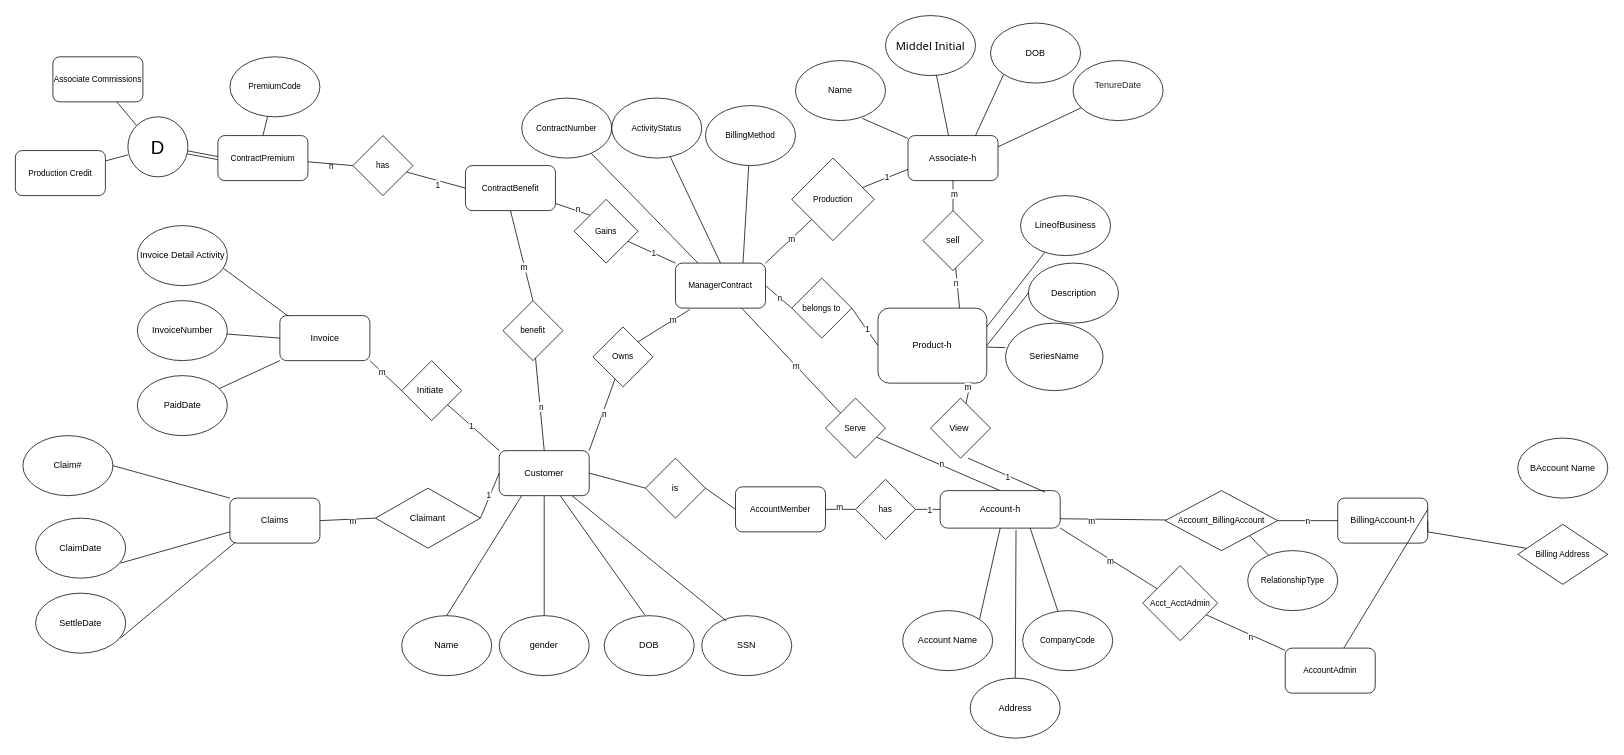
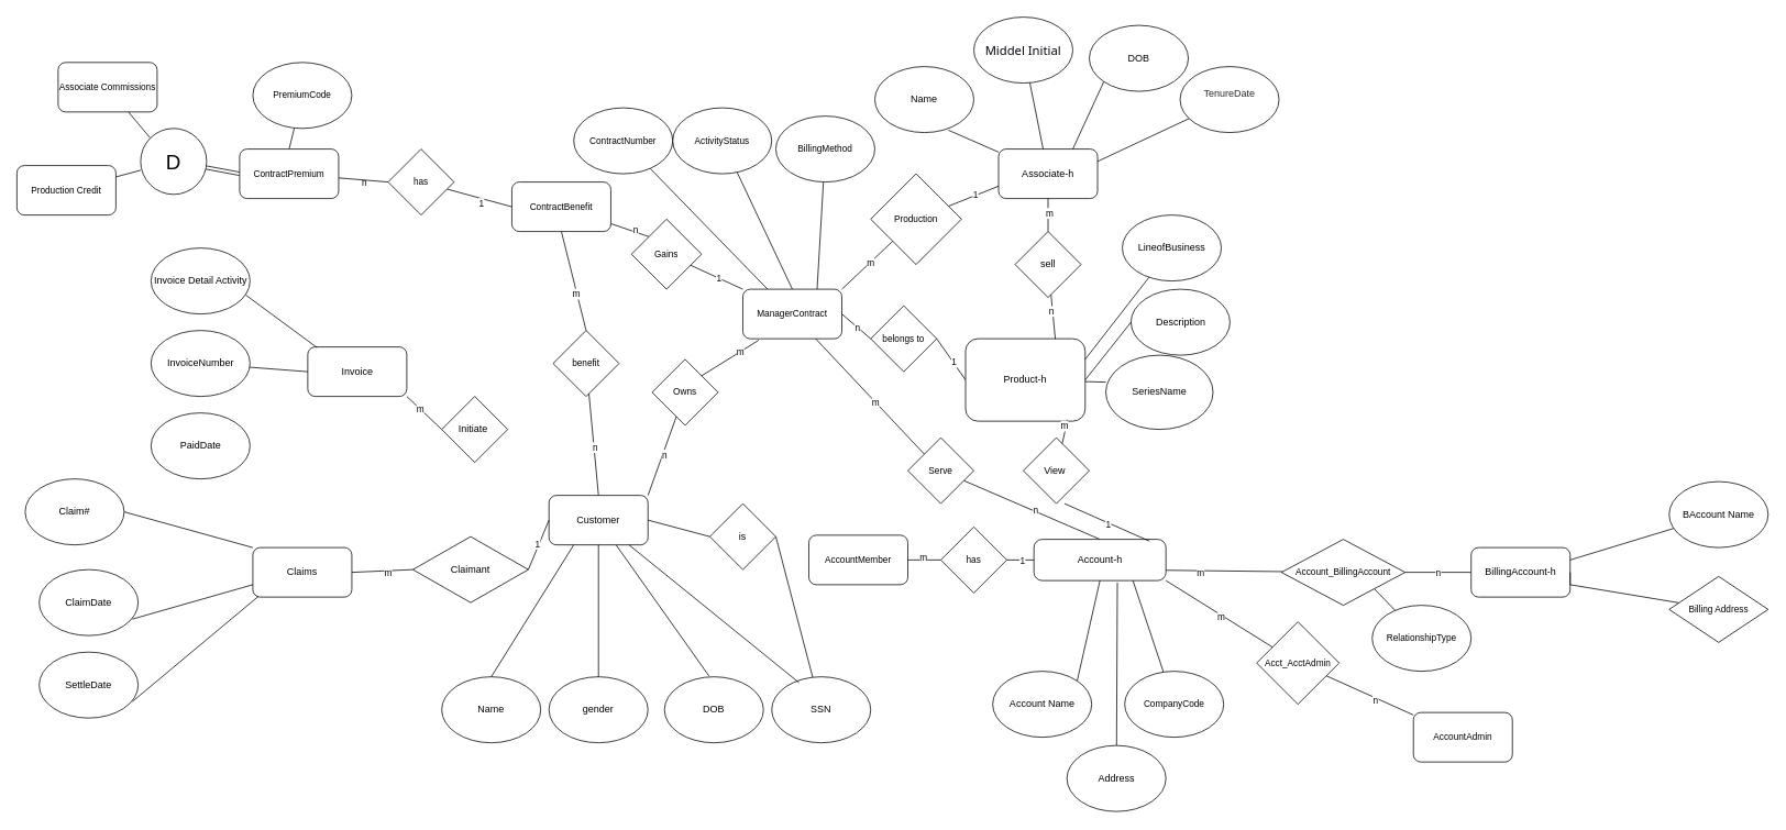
- <mxCell id="81" value="" style="endArrow=none;html=1;rounded=0;exitX=0;exitY=1;exitDx=0;exitDy=0;" parent="1" source="35" target="79" edge="1"><mxGeometry width="50" height="50" relative="1" as="geometry"><mxPoint x="-177.4" y="30" as="sourcePoint" /><mxPoint x="-127.4" y="-20" as="targetPoint" /></mxGeometry></mxCell>
- <mxCell id="44" value="" style="endArrow=none;html=1;rounded=0;exitX=0;exitY=0;exitDx=0;exitDy=0;" parent="1" source="17" target="41" edge="1"><mxGeometry width="50" height="50" relative="1" as="geometry"><mxPoint x="1290" y="940" as="sourcePoint" /><mxPoint x="1340" y="890" as="targetPoint" /></mxGeometry></mxCell>
- <mxCell id="45" value="1" style="edgeLabel;html=1;align=center;verticalAlign=middle;resizable=0;points=[];" parent="44" vertex="1" connectable="0"><mxGeometry x="0.105" y="-1" relative="1" as="geometry"><mxPoint y="1" as="offset" /></mxGeometry></mxCell>
- <mxCell id="24" value="" style="endArrow=none;html=1;rounded=0;exitX=1;exitY=0.5;exitDx=0;exitDy=0;entryX=0;entryY=0.5;entryDx=0;entryDy=0;" parent="1" source="2" target="103" edge="1"><mxGeometry width="50" height="50" relative="1" as="geometry"><mxPoint x="1340" y="850" as="sourcePoint" /><mxPoint x="1390" y="800" as="targetPoint" /></mxGeometry></mxCell>
+ <mxCell id="24" value="" style="endArrow=none;html=1;rounded=0;exitX=1;exitY=0.5;exitDx=0;exitDy=0;" parent="1" source="2" target="26" edge="1"><mxGeometry width="50" height="50" relative="1" as="geometry"><mxPoint x="1340" y="850" as="sourcePoint" /><mxPoint x="1390" y="800" as="targetPoint" /></mxGeometry></mxCell>
- <mxCell id="91" value="" style="rounded=0;orthogonalLoop=1;jettySize=auto;html=1;exitX=1;exitY=0.25;exitDx=0;exitDy=0;endArrow=none;endFill=0;" edge="1" parent="1" source="89" target="99"><mxGeometry relative="1" as="geometry"><mxPoint x="2022.86" y="613.29" as="targetPoint" /><mxPoint x="1912.86" y="663.29" as="sourcePoint" /></mxGeometry></mxCell>
+ <mxCell id="91" value="" style="rounded=0;orthogonalLoop=1;jettySize=auto;html=1;exitX=1;exitY=0.25;exitDx=0;exitDy=0;endArrow=none;endFill=0;" edge="1" parent="1" source="89" target="92"><mxGeometry relative="1" as="geometry"><mxPoint x="2022.86" y="613.29" as="targetPoint" /><mxPoint x="1912.86" y="663.29" as="sourcePoint" /></mxGeometry></mxCell>
